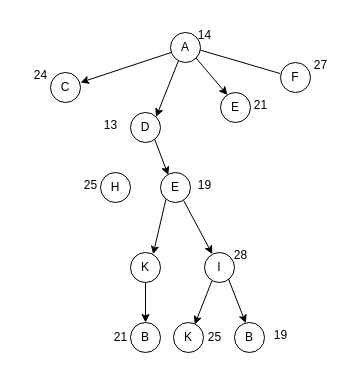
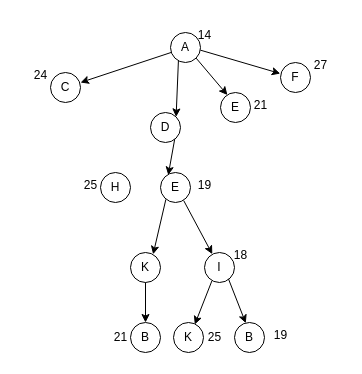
- <mxCell id="17" value="" style="endArrow=none;html=1;rounded=0;entryX=-0.008;entryY=0.369;entryDx=0;entryDy=0;entryPerimeter=0;exitX=0.995;exitY=0.588;exitDx=0;exitDy=0;exitPerimeter=0;" edge="1" parent="1" source="2" target="5"><mxGeometry width="50" height="50" relative="1" as="geometry"><mxPoint x="201" y="50" as="sourcePoint" /><mxPoint x="260" y="82" as="targetPoint" /></mxGeometry></mxCell>
+ <mxCell id="17" value="" style="endArrow=classic;html=1;rounded=0;entryX=-0.008;entryY=0.369;entryDx=0;entryDy=0;entryPerimeter=0;exitX=0.995;exitY=0.588;exitDx=0;exitDy=0;exitPerimeter=0;" edge="1" parent="1" source="2" target="5"><mxGeometry width="50" height="50" relative="1" as="geometry"><mxPoint x="201" y="50" as="sourcePoint" /><mxPoint x="260" y="82" as="targetPoint" /></mxGeometry></mxCell>
- <mxCell id="27" value="13" style="text;html=1;align=center;verticalAlign=middle;resizable=0;points=[];autosize=1;strokeColor=none;fillColor=none;" vertex="1" parent="1"><mxGeometry x="90" y="110" width="40" height="30" as="geometry" /></mxCell>
- <mxCell id="3" value="D" style="ellipse;whiteSpace=wrap;html=1;aspect=fixed;" vertex="1" parent="1"><mxGeometry x="130" y="112" width="30" height="30" as="geometry" /></mxCell>
+ <mxCell id="3" value="D" style="ellipse;whiteSpace=wrap;html=1;aspect=fixed;" vertex="1" parent="1"><mxGeometry x="150" y="112" width="30" height="30" as="geometry" /></mxCell>
- <mxCell id="31" value="28" style="text;html=1;align=center;verticalAlign=middle;resizable=0;points=[];autosize=1;strokeColor=none;fillColor=none;" vertex="1" parent="1"><mxGeometry x="220" y="240" width="40" height="30" as="geometry" /></mxCell>
+ <mxCell id="31" value="18" style="text;html=1;align=center;verticalAlign=middle;resizable=0;points=[];autosize=1;strokeColor=none;fillColor=none;" vertex="1" parent="1"><mxGeometry x="220" y="240" width="40" height="30" as="geometry" /></mxCell>
